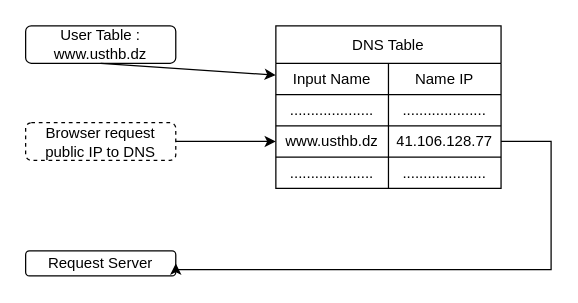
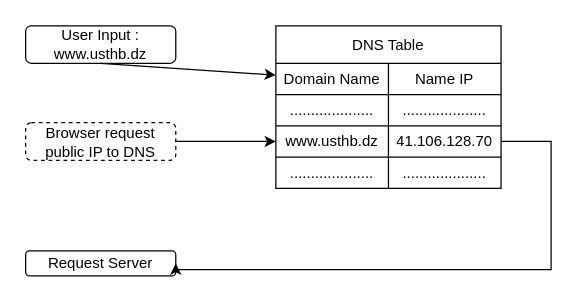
- <mxCell id="15" value="User Table : www.usthb.dz" style="rounded=1;whiteSpace=wrap;html=1;fillColor=none;" vertex="1" parent="1"><mxGeometry x="20" y="20" width="120" height="30" as="geometry" /></mxCell>
+ <mxCell id="15" value="User Input : www.usthb.dz" style="rounded=1;whiteSpace=wrap;html=1;fillColor=none;" vertex="1" parent="1"><mxGeometry x="20" y="20" width="120" height="30" as="geometry" /></mxCell>
- <mxCell id="4" value="Input Name" style="shape=partialRectangle;html=1;whiteSpace=wrap;connectable=0;strokeColor=inherit;overflow=hidden;fillColor=none;top=0;left=0;bottom=0;right=0;pointerEvents=1;" vertex="1" parent="3"><mxGeometry width="90" height="25" as="geometry"><mxRectangle width="90" height="25" as="alternateBounds" /></mxGeometry></mxCell>
+ <mxCell id="4" value="Domain Name" style="shape=partialRectangle;html=1;whiteSpace=wrap;connectable=0;strokeColor=inherit;overflow=hidden;fillColor=none;top=0;left=0;bottom=0;right=0;pointerEvents=1;" vertex="1" parent="3"><mxGeometry width="90" height="25" as="geometry"><mxRectangle width="90" height="25" as="alternateBounds" /></mxGeometry></mxCell>
- <mxCell id="11" value="41.106.128.77" style="shape=partialRectangle;html=1;whiteSpace=wrap;connectable=0;strokeColor=inherit;overflow=hidden;fillColor=none;top=0;left=0;bottom=0;right=0;pointerEvents=1;" vertex="1" parent="9"><mxGeometry x="90" width="90" height="25" as="geometry"><mxRectangle width="90" height="25" as="alternateBounds" /></mxGeometry></mxCell>
+ <mxCell id="11" value="41.106.128.70" style="shape=partialRectangle;html=1;whiteSpace=wrap;connectable=0;strokeColor=inherit;overflow=hidden;fillColor=none;top=0;left=0;bottom=0;right=0;pointerEvents=1;" vertex="1" parent="9"><mxGeometry x="90" width="90" height="25" as="geometry"><mxRectangle width="90" height="25" as="alternateBounds" /></mxGeometry></mxCell>
